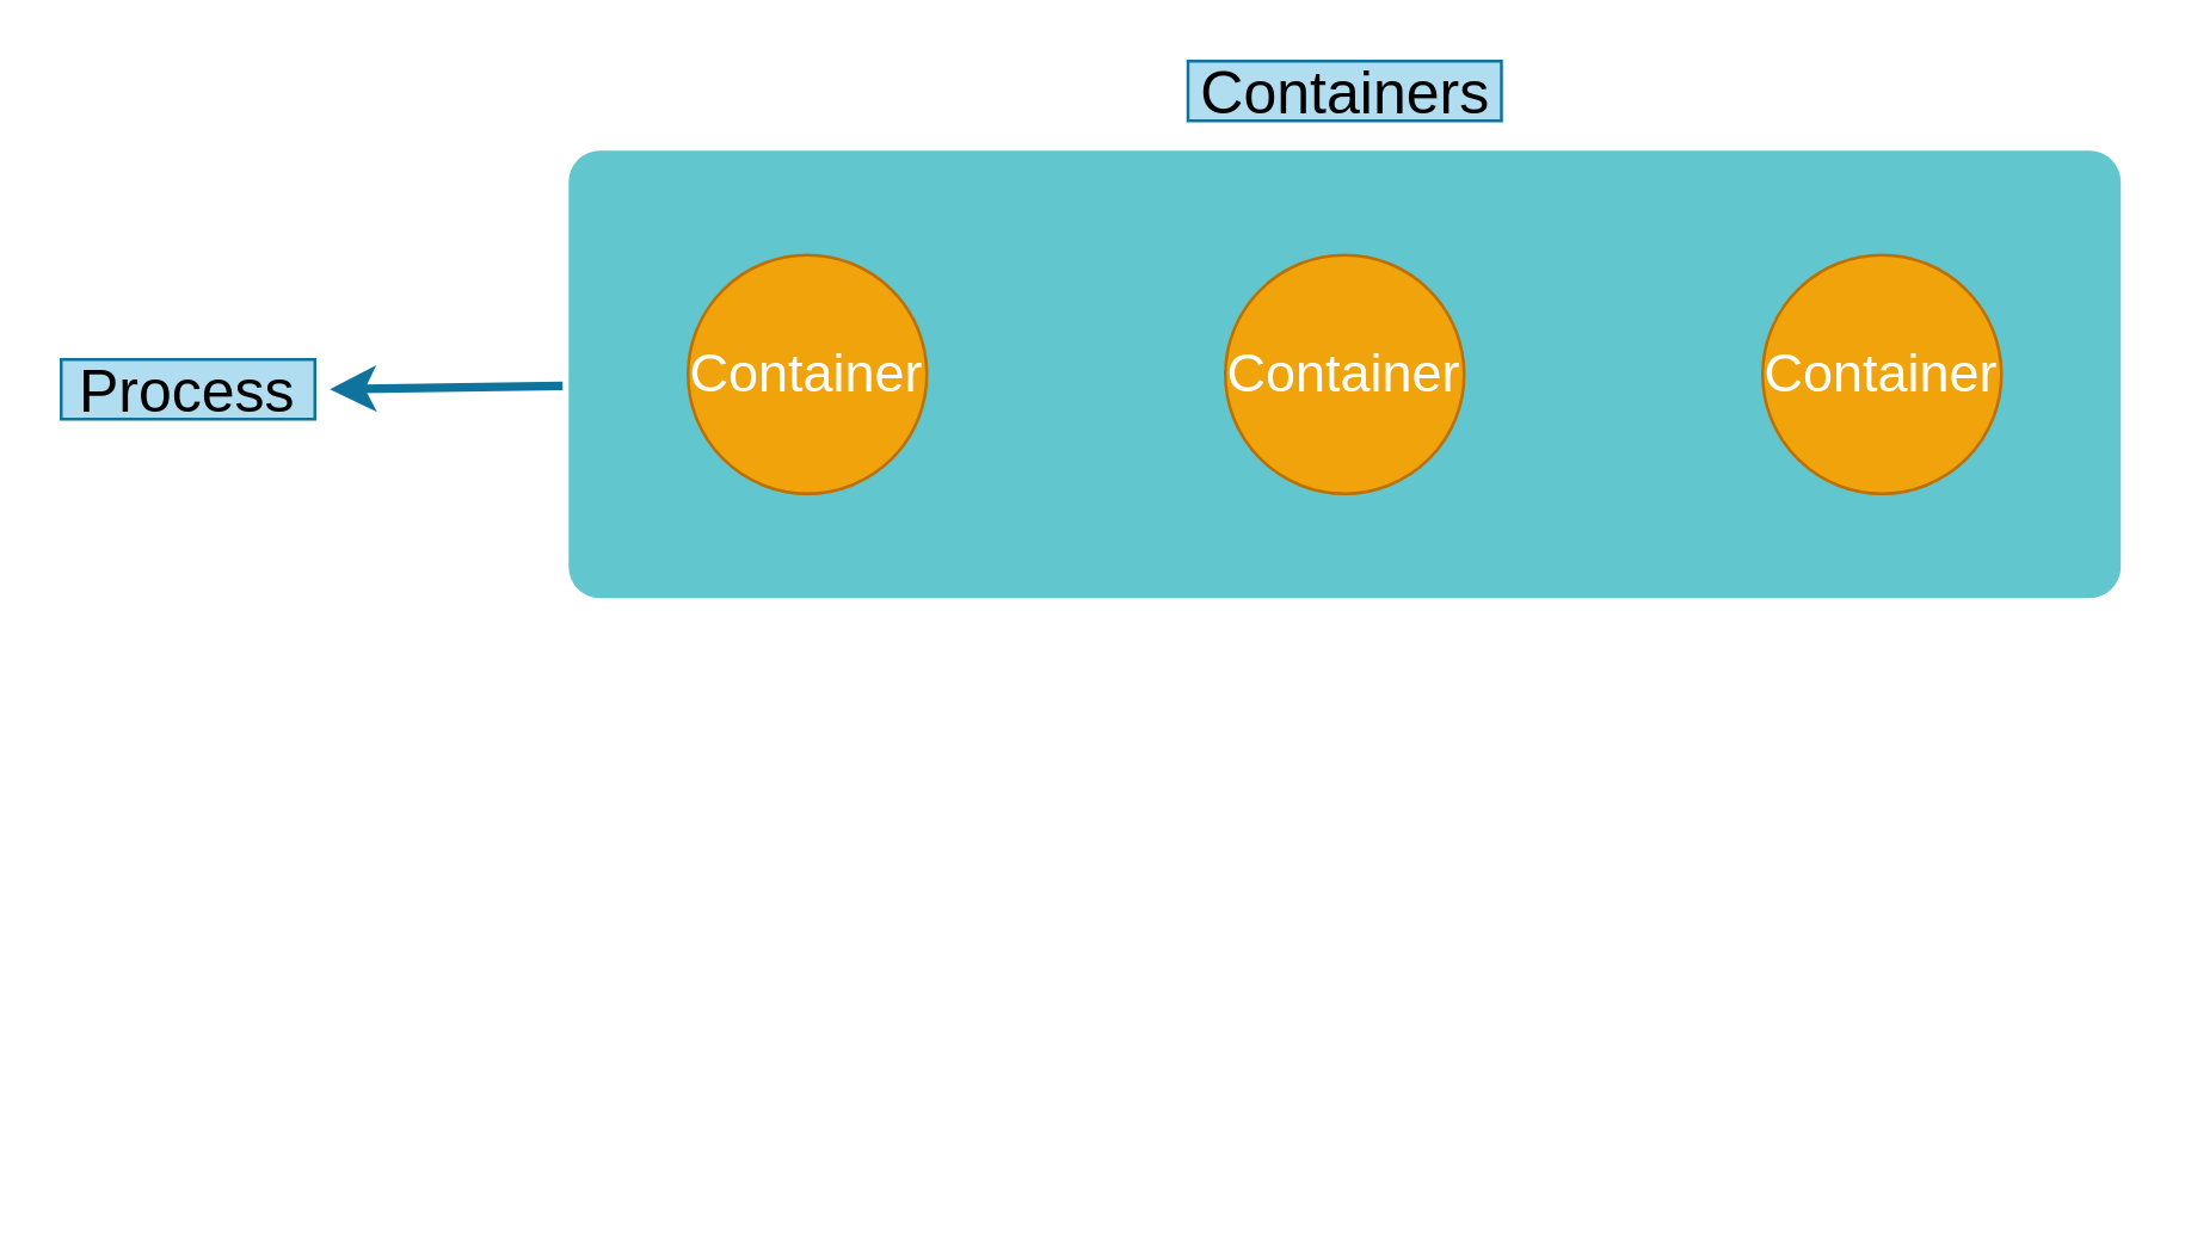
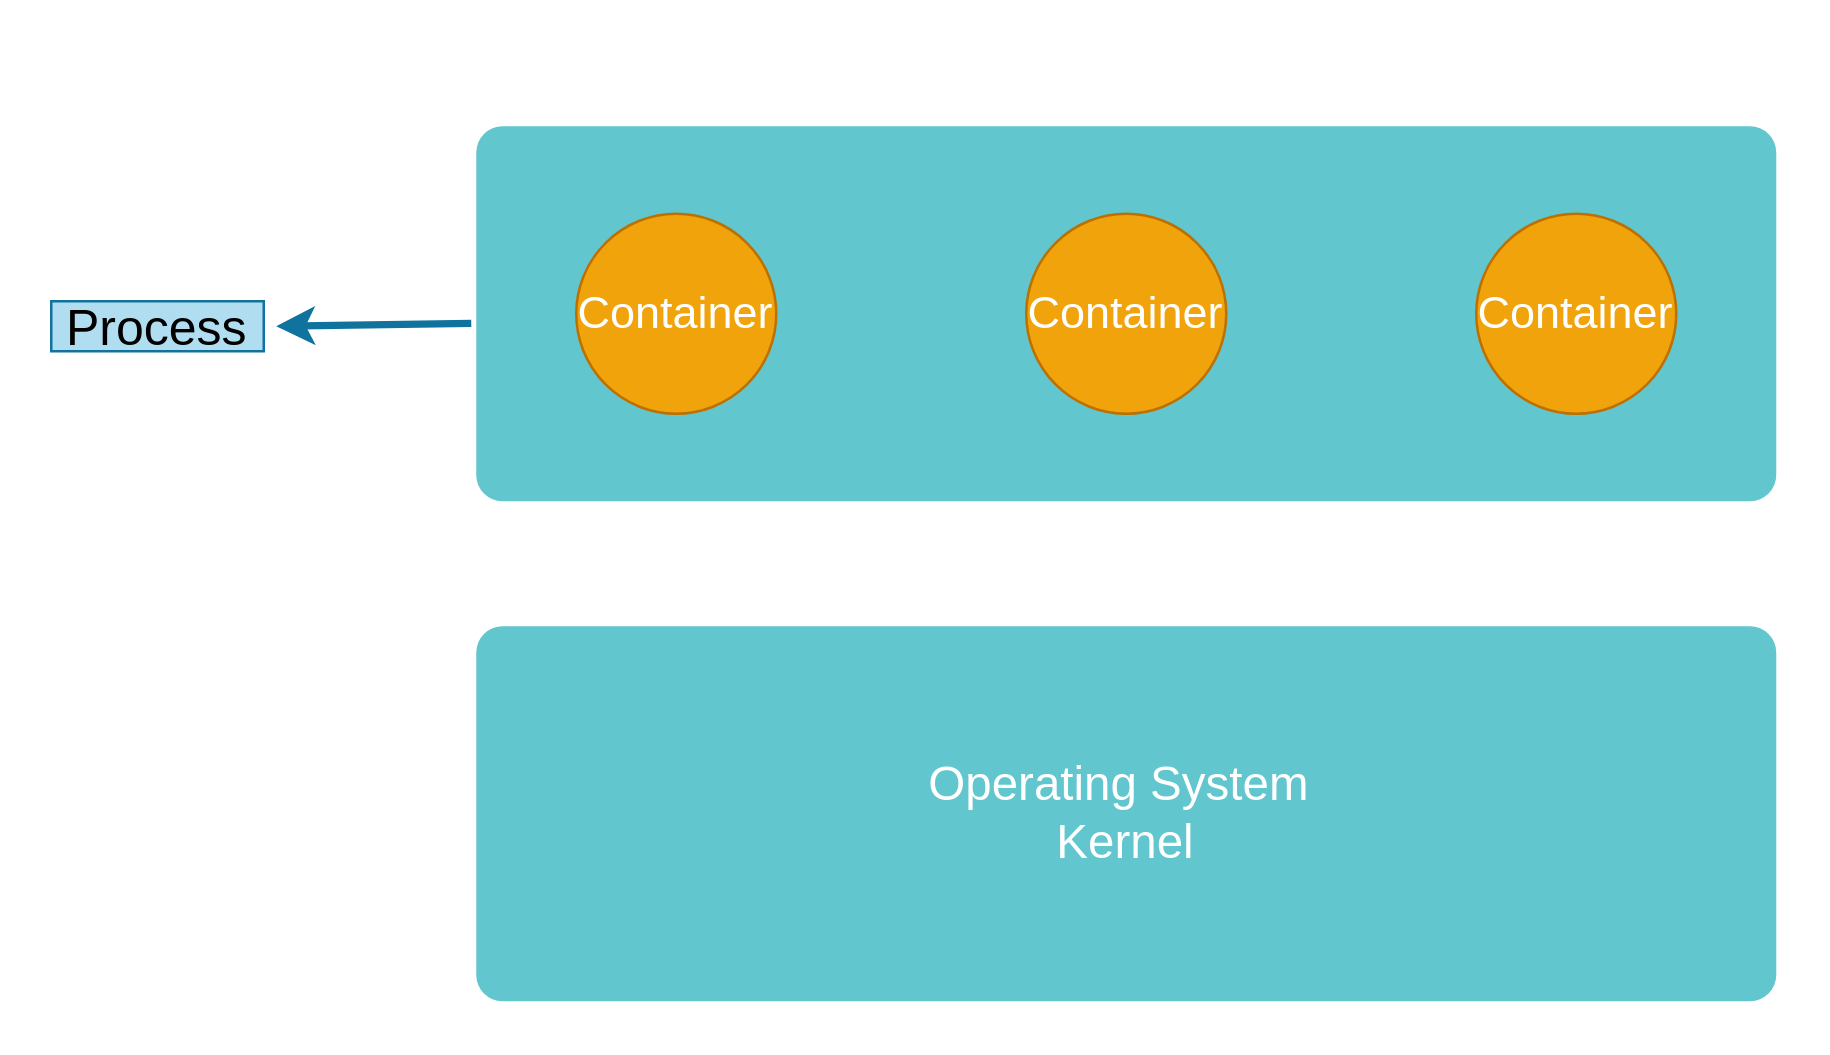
- <mxCell id="8" value="&lt;font style=&quot;font-size: 20px&quot;&gt;Containers&lt;/font&gt;" style="text;html=1;strokeColor=#10739e;fillColor=#b1ddf0;align=center;verticalAlign=middle;whiteSpace=wrap;rounded=0;" parent="1" vertex="1"><mxGeometry x="397.5" y="20" width="105" height="20" as="geometry" /></mxCell>
+ <mxCell id="2" value="&lt;font style=&quot;font-size: 19px&quot;&gt;Operating System&amp;nbsp;&lt;br&gt;Kernel&lt;/font&gt;" style="rounded=1;whiteSpace=wrap;html=1;shadow=0;labelBackgroundColor=none;strokeColor=none;strokeWidth=3;fillColor=#61c6ce;fontFamily=Helvetica;fontSize=14;fontColor=#FFFFFF;align=center;spacing=5;fontStyle=0;arcSize=7;perimeterSpacing=2;" parent="1" vertex="1"><mxGeometry x="190" y="250" width="520" height="150" as="geometry" /></mxCell>
